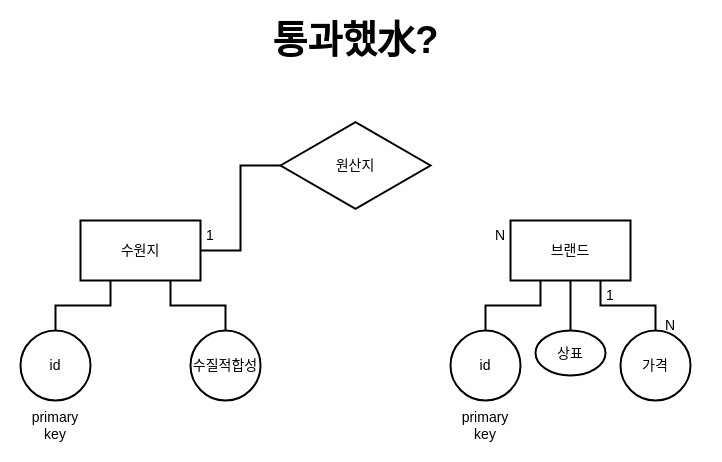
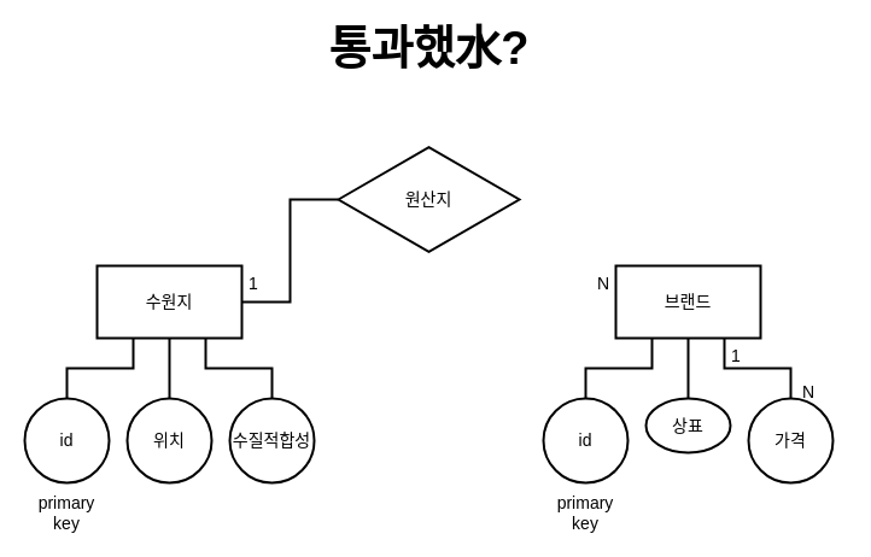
+ <mxCell id="12" style="edgeStyle=orthogonalEdgeStyle;rounded=0;orthogonalLoop=1;jettySize=auto;html=1;exitX=0.5;exitY=0;exitDx=0;exitDy=0;entryX=0.5;entryY=1;entryDx=0;entryDy=0;endArrow=none;endFill=0;strokeWidth=2;fontSize=14;" edge="1" parent="1" source="13" target="3"><mxGeometry relative="1" as="geometry" /></mxCell>
+ <mxCell id="13" value="위치" style="ellipse;whiteSpace=wrap;html=1;strokeWidth=2;fontSize=14;" vertex="1" parent="1"><mxGeometry x="105" y="330" width="70" height="70" as="geometry" /></mxCell>
